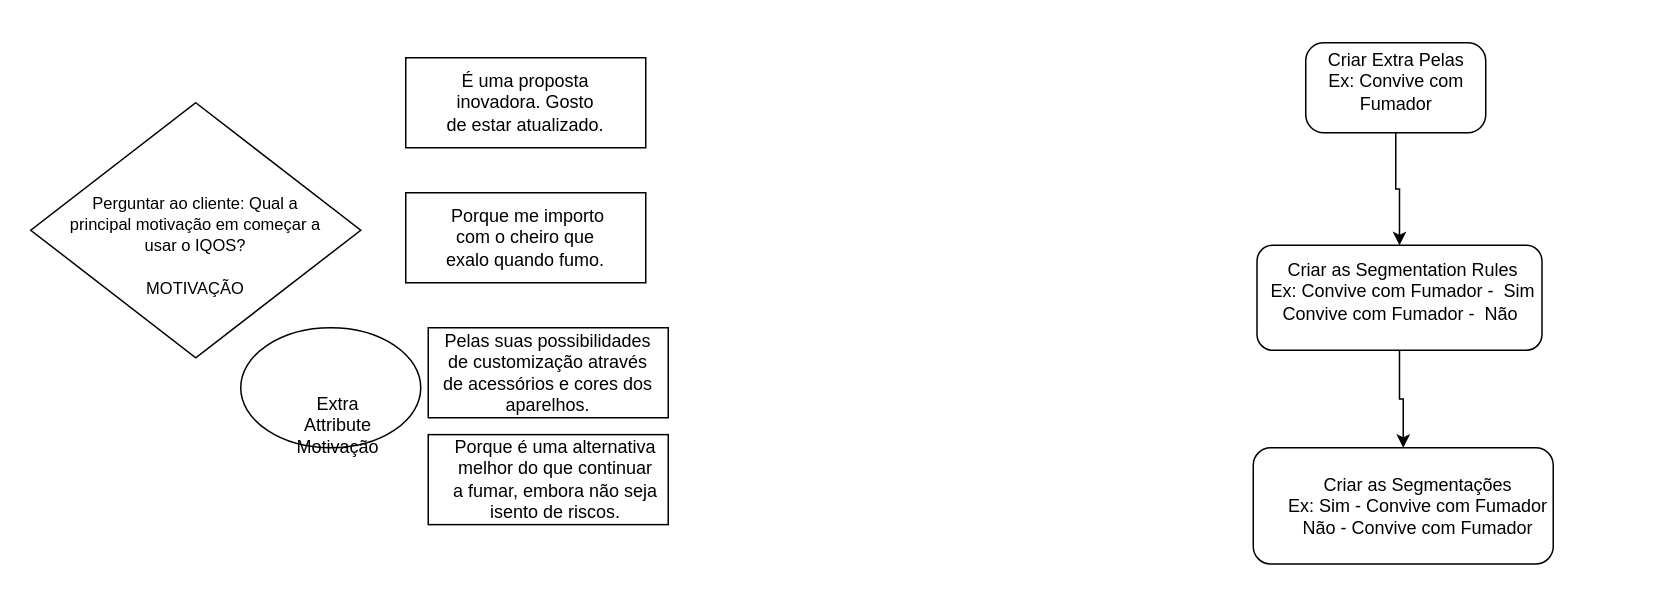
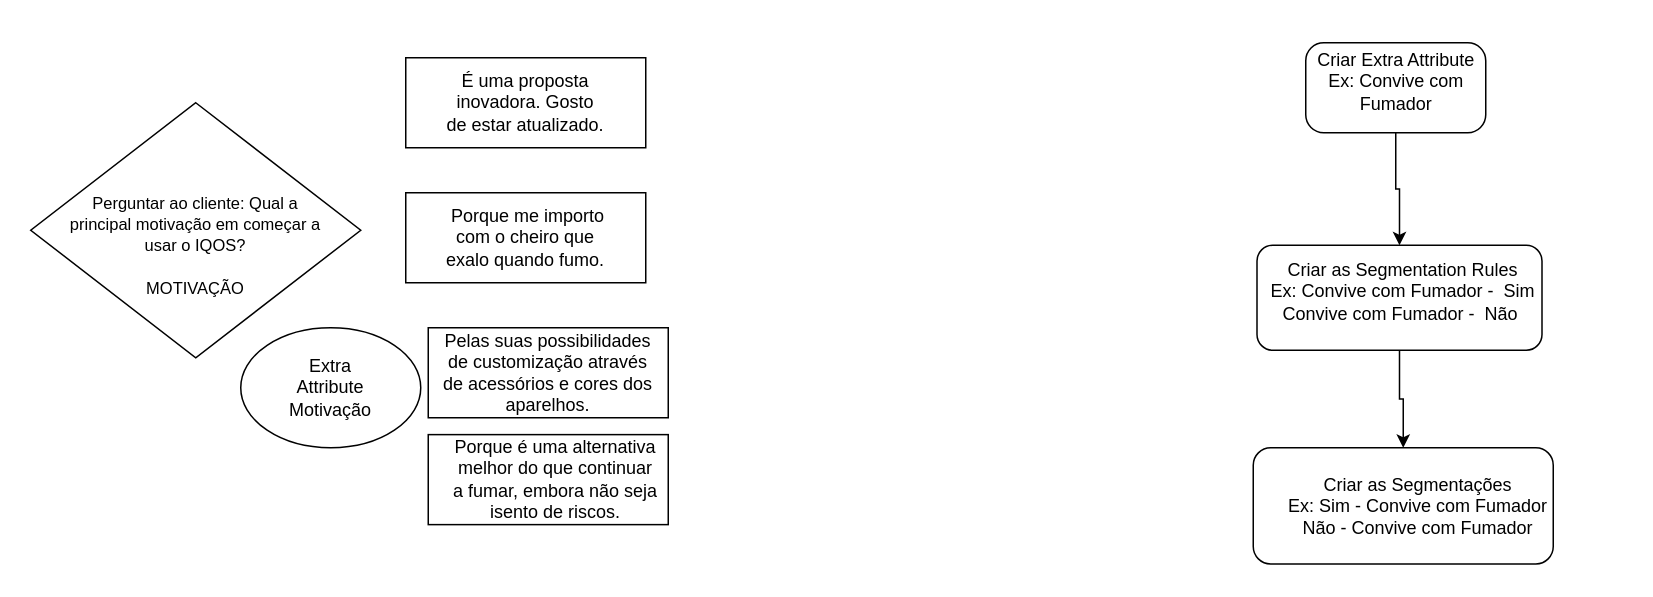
- <mxCell id="7" value="Criar Extra Pelas&lt;br&gt;Ex: Convive com Fumador" style="text;html=1;strokeColor=none;fillColor=none;align=center;verticalAlign=middle;whiteSpace=wrap;rounded=0;" parent="1" vertex="1"><mxGeometry x="872.5" y="20.5" width="115" height="67.5" as="geometry" /></mxCell>
+ <mxCell id="7" value="Criar Extra Attribute&lt;br&gt;Ex: Convive com Fumador" style="text;html=1;strokeColor=none;fillColor=none;align=center;verticalAlign=middle;whiteSpace=wrap;rounded=0;" parent="1" vertex="1"><mxGeometry x="872.5" y="20.5" width="115" height="67.5" as="geometry" /></mxCell>
- <mxCell id="21" value="Extra Attribute Motivação" style="text;html=1;strokeColor=none;fillColor=none;align=center;verticalAlign=middle;whiteSpace=wrap;rounded=0;" vertex="1" parent="1"><mxGeometry x="205" y="273" width="40" height="20" as="geometry" /></mxCell>
+ <mxCell id="21" value="Extra Attribute Motivação" style="text;html=1;strokeColor=none;fillColor=none;align=center;verticalAlign=middle;whiteSpace=wrap;rounded=0;" vertex="1" parent="1"><mxGeometry x="200" y="248" width="40" height="20" as="geometry" /></mxCell>
